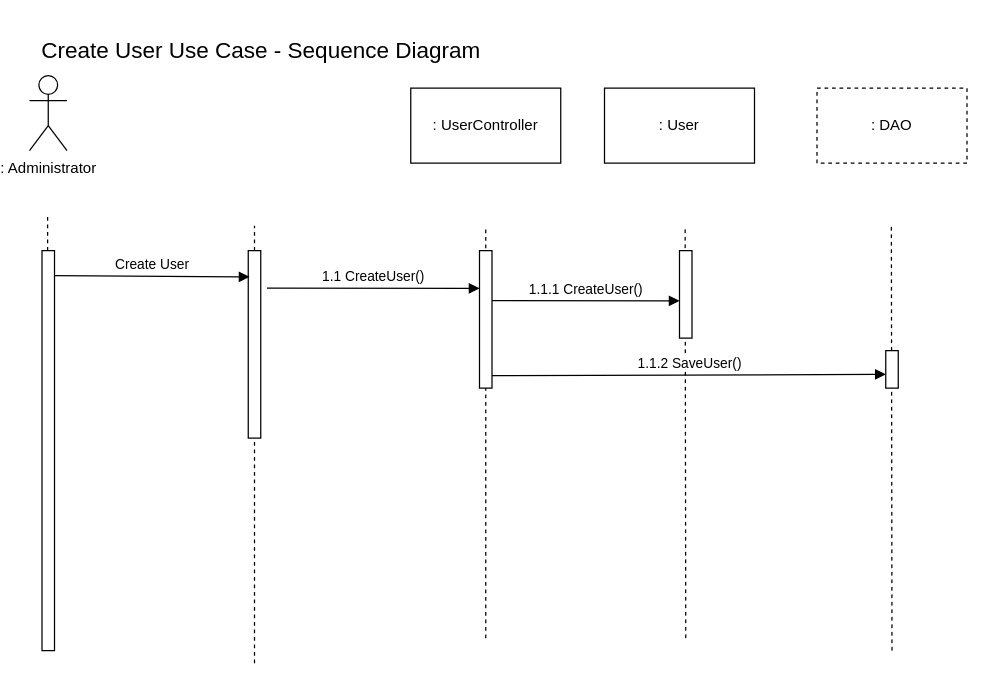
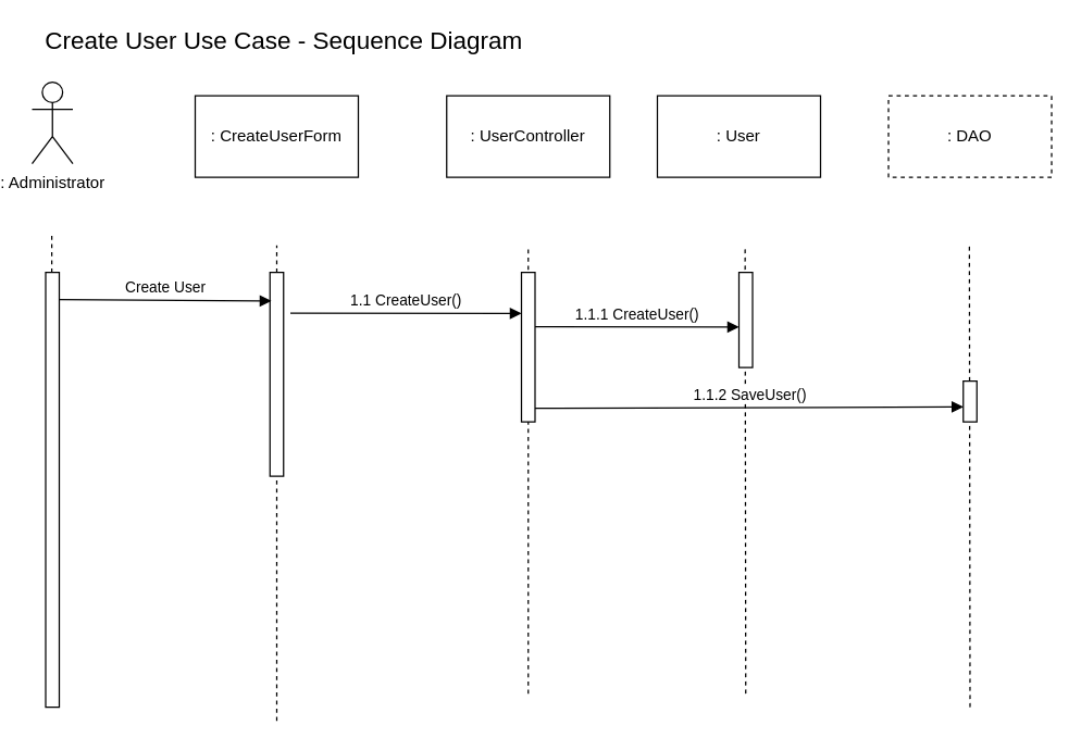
- <mxCell id="23" value="&lt;font style=&quot;font-size: 18px&quot;&gt;Create User Use Case - Sequence Diagram&lt;/font&gt;" style="text;html=1;align=center;verticalAlign=middle;resizable=0;points=[];autosize=1;" vertex="1" parent="1"><mxGeometry x="20" y="30" width="370" height="20" as="geometry" /></mxCell>
+ <mxCell id="23" value="&lt;font style=&quot;font-size: 18px&quot;&gt;Create User Use Case - Sequence Diagram&lt;/font&gt;" style="text;html=1;align=center;verticalAlign=middle;resizable=0;points=[];autosize=1;" vertex="1" parent="1"><mxGeometry x="20" y="20" width="370" height="20" as="geometry" /></mxCell>
+ <mxCell id="8" value=": CreateUserForm" style="rounded=0;whiteSpace=wrap;html=1;" vertex="1" parent="1"><mxGeometry x="140" y="70" width="120" height="60" as="geometry" /></mxCell>
